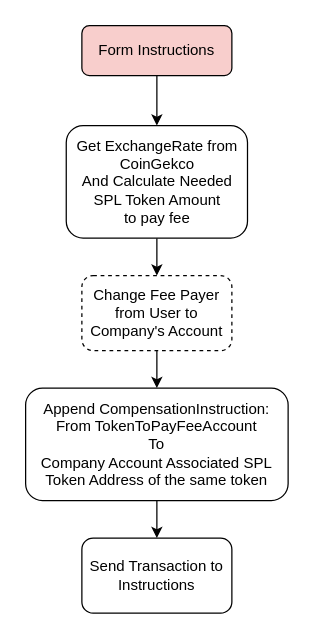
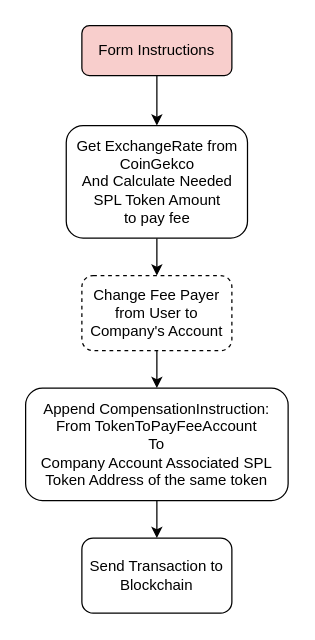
- <mxCell id="10" value="Send Transaction to&lt;br&gt;Instructions" style="whiteSpace=wrap;html=1;rounded=1;glass=0;strokeWidth=1;shadow=0;" vertex="1" parent="1"><mxGeometry x="65" y="430" width="120" height="60" as="geometry" /></mxCell>
+ <mxCell id="10" value="Send Transaction to&lt;br&gt;Blockchain" style="whiteSpace=wrap;html=1;rounded=1;glass=0;strokeWidth=1;shadow=0;" vertex="1" parent="1"><mxGeometry x="65" y="430" width="120" height="60" as="geometry" /></mxCell>
